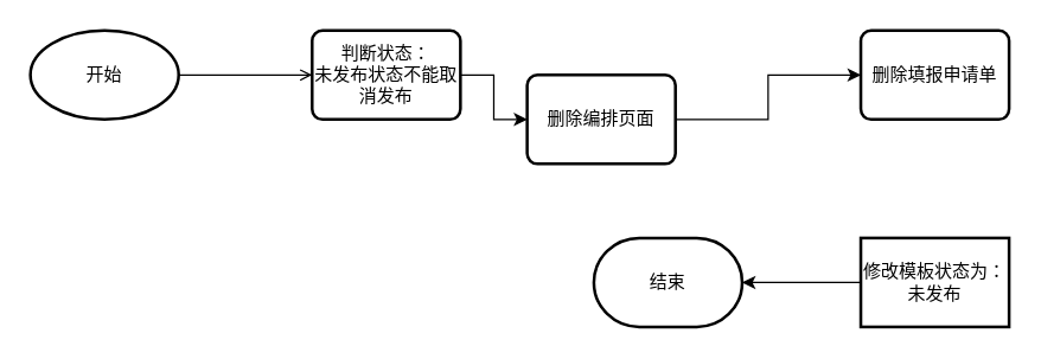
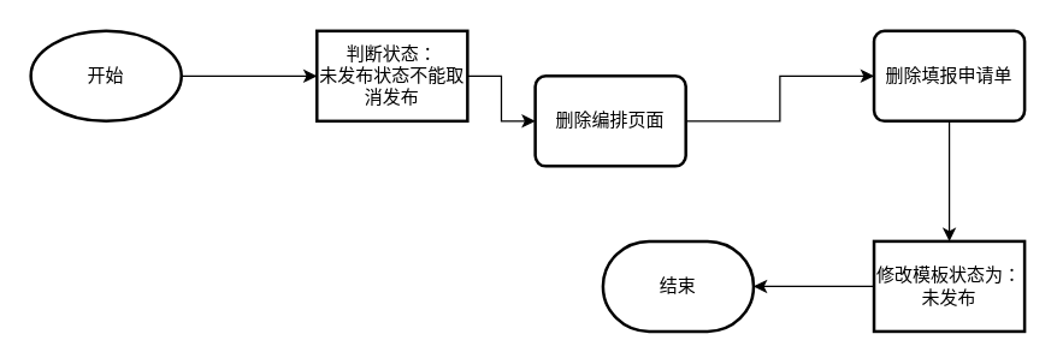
- <mxCell id="2" value="" style="edgeStyle=orthogonalEdgeStyle;rounded=0;orthogonalLoop=1;jettySize=auto;html=1;endArrow=open;" edge="1" parent="1" source="3" target="5"><mxGeometry relative="1" as="geometry" /></mxCell>
+ <mxCell id="2" value="" style="edgeStyle=orthogonalEdgeStyle;rounded=0;orthogonalLoop=1;jettySize=auto;html=1;" edge="1" parent="1" source="3" target="5"><mxGeometry relative="1" as="geometry" /></mxCell>
- <mxCell id="5" value="判断状态：&lt;br&gt;未发布状态不能取消发布" style="rounded=1;whiteSpace=wrap;html=1;absoluteArcSize=1;arcSize=14;strokeWidth=2;" vertex="1" parent="1"><mxGeometry x="210" y="20" width="100" height="60" as="geometry" /></mxCell>
+ <mxCell id="5" value="判断状态：&lt;br&gt;未发布状态不能取消发布" style="whiteSpace=wrap;html=1;absoluteArcSize=1;arcSize=14;strokeWidth=2;rounded=0;" vertex="1" parent="1"><mxGeometry x="210" y="20" width="100" height="60" as="geometry" /></mxCell>
+ <mxCell id="8" value="" style="edgeStyle=orthogonalEdgeStyle;rounded=0;orthogonalLoop=1;jettySize=auto;html=1;" edge="1" parent="1" source="9" target="11"><mxGeometry relative="1" as="geometry" /></mxCell>
